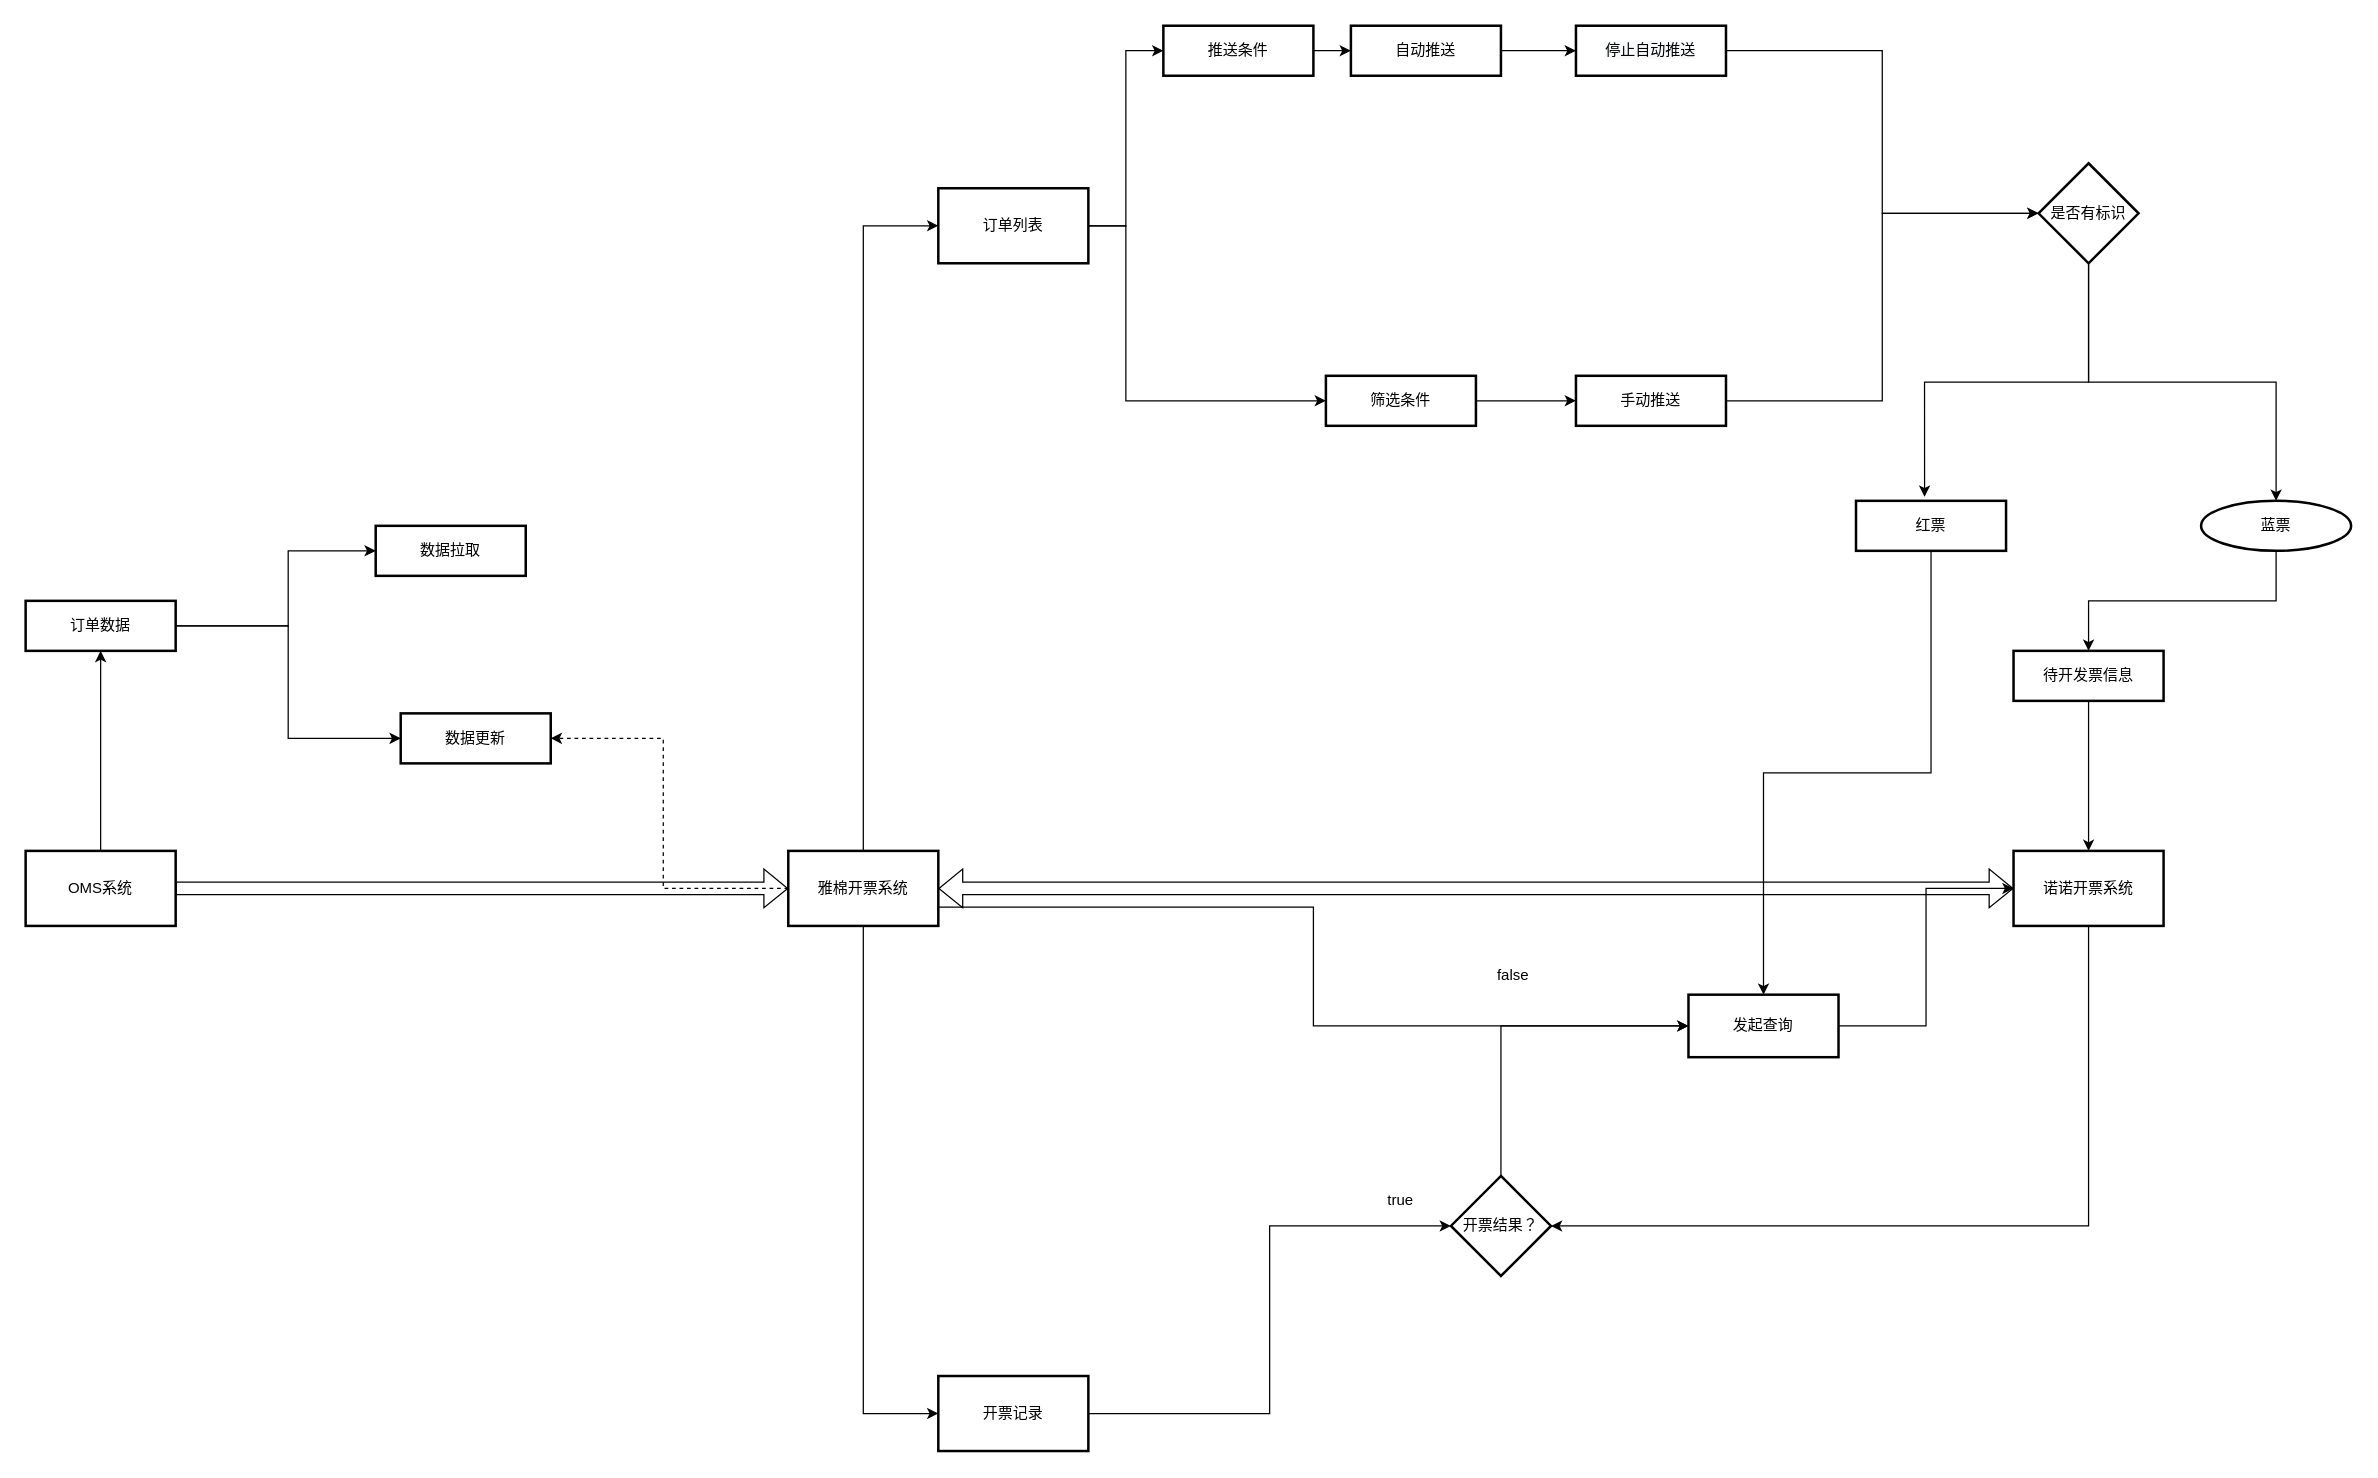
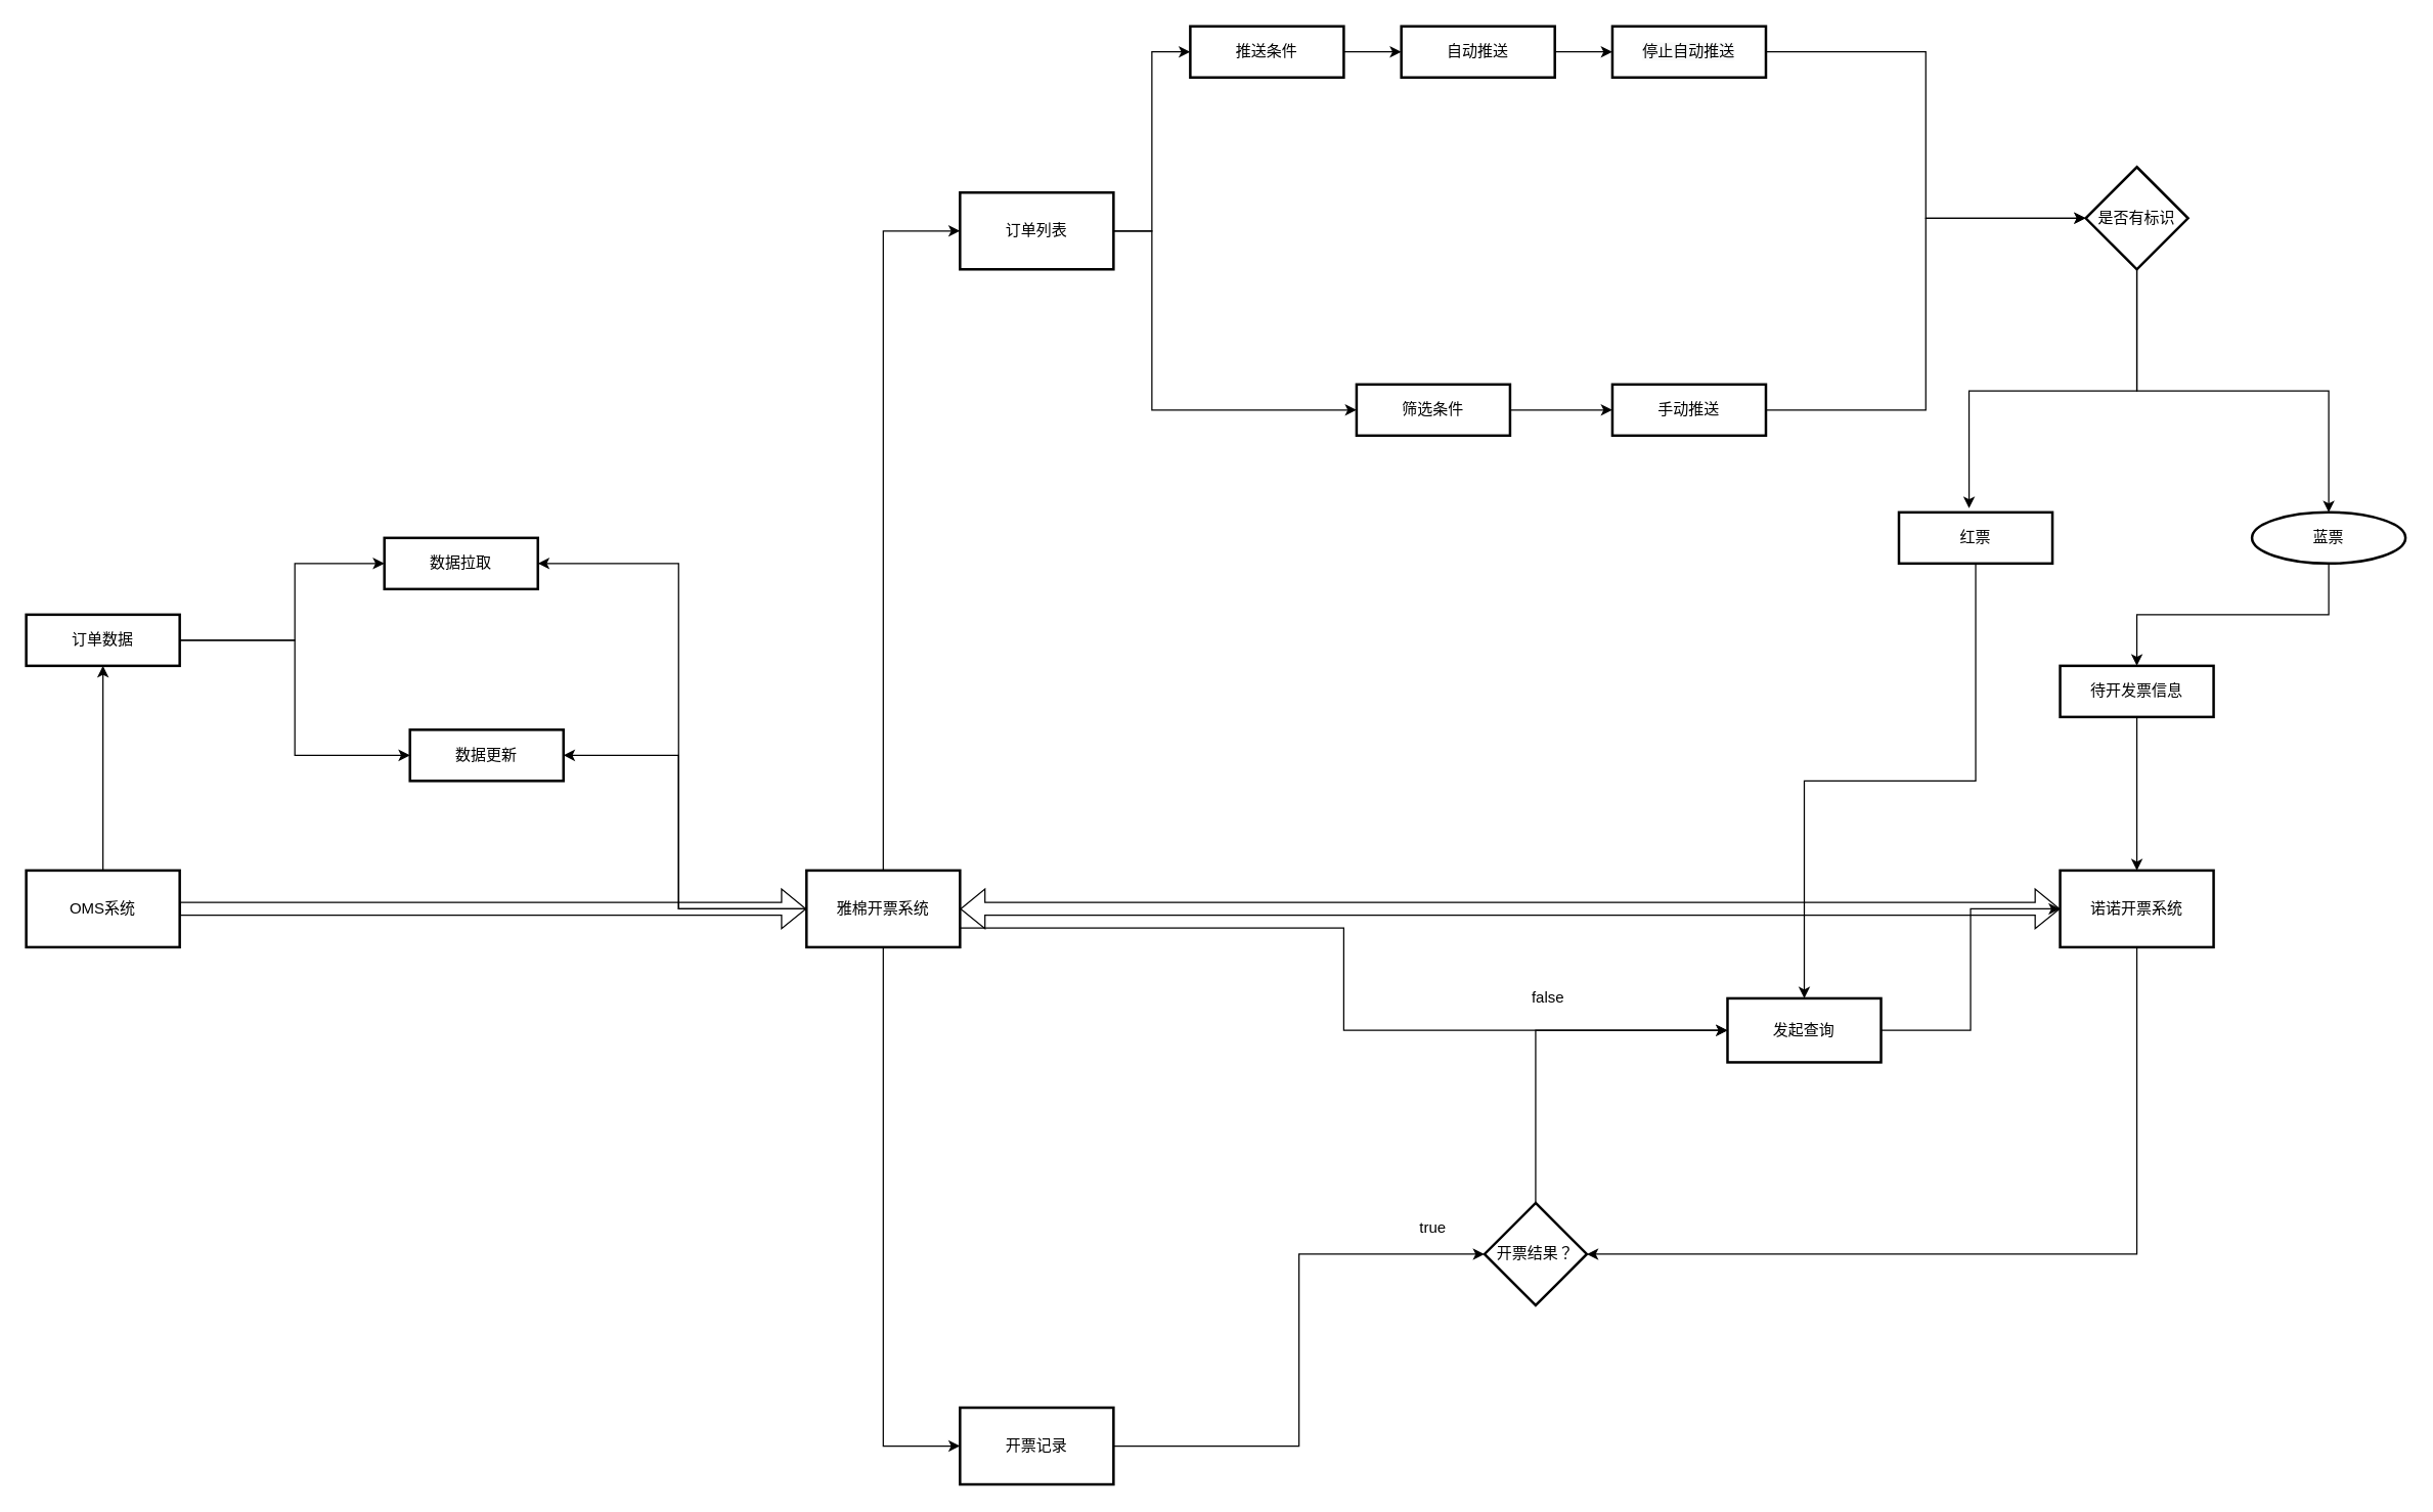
- <mxCell id="26" value="自动推送" style="rounded=0;whiteSpace=wrap;html=1;strokeWidth=2;" vertex="1" parent="1"><mxGeometry x="1080" y="20" width="120" height="40" as="geometry" /></mxCell>
+ <mxCell id="26" value="自动推送" style="rounded=0;whiteSpace=wrap;html=1;strokeWidth=2;" vertex="1" parent="1"><mxGeometry x="1095" y="20" width="120" height="40" as="geometry" /></mxCell>
+ <mxCell id="6" style="edgeStyle=orthogonalEdgeStyle;rounded=0;orthogonalLoop=1;jettySize=auto;html=1;entryX=1;entryY=0.5;entryDx=0;entryDy=0;" edge="1" parent="1" source="7" target="23"><mxGeometry relative="1" as="geometry"><Array as="points"><mxPoint x="530" y="710" /><mxPoint x="530" y="440" /></Array></mxGeometry></mxCell>
- <mxCell id="5" style="edgeStyle=orthogonalEdgeStyle;rounded=0;orthogonalLoop=1;jettySize=auto;html=1;entryX=1;entryY=0.5;entryDx=0;entryDy=0;dashed=1;" edge="1" parent="1" source="7" target="24"><mxGeometry relative="1" as="geometry"><Array as="points"><mxPoint x="530" y="710" /><mxPoint x="530" y="590" /></Array></mxGeometry></mxCell>
+ <mxCell id="5" style="edgeStyle=orthogonalEdgeStyle;rounded=0;orthogonalLoop=1;jettySize=auto;html=1;entryX=1;entryY=0.5;entryDx=0;entryDy=0;" edge="1" parent="1" source="7" target="24"><mxGeometry relative="1" as="geometry"><Array as="points"><mxPoint x="530" y="710" /><mxPoint x="530" y="590" /></Array></mxGeometry></mxCell>
- <mxCell id="36" value="发起查询" style="rounded=0;whiteSpace=wrap;html=1;strokeColor=default;strokeWidth=2;fillColor=none;gradientColor=#ffffff;" vertex="1" parent="1"><mxGeometry x="1350" y="795" width="120" height="50" as="geometry" /></mxCell>
+ <mxCell id="36" value="发起查询" style="rounded=0;whiteSpace=wrap;html=1;strokeColor=default;strokeWidth=2;fillColor=none;gradientColor=#ffffff;" vertex="1" parent="1"><mxGeometry x="1350" y="780" width="120" height="50" as="geometry" /></mxCell>
